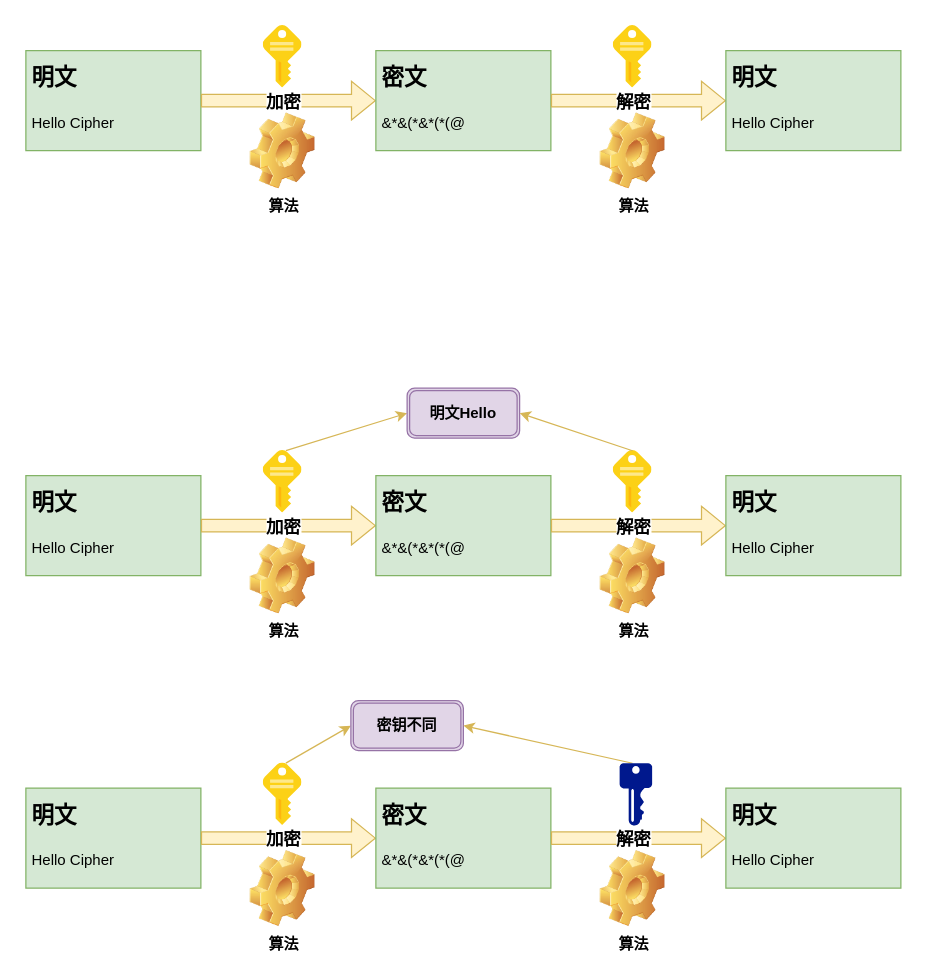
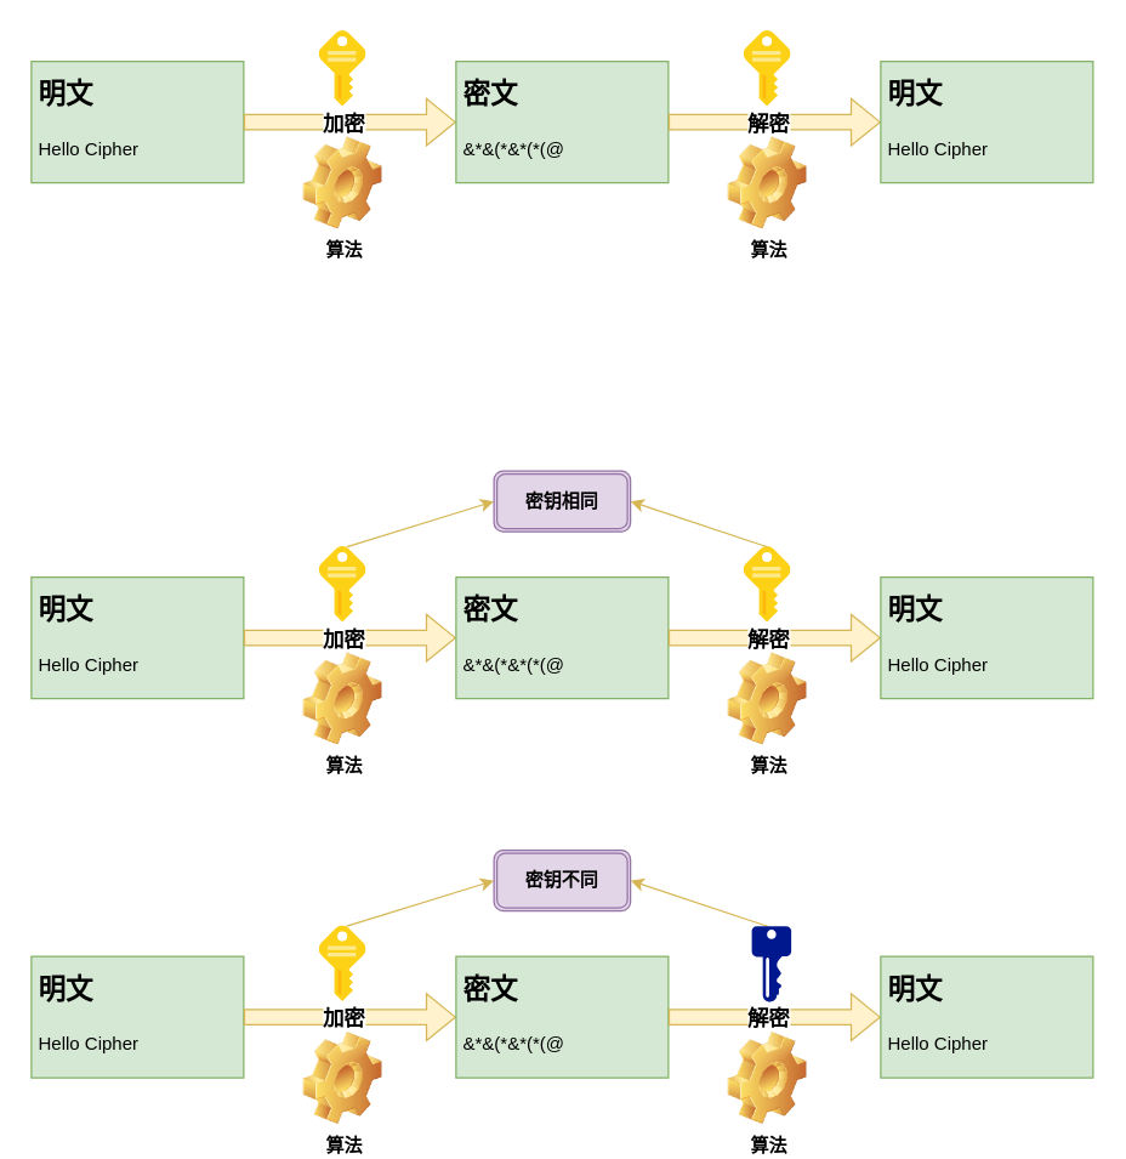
- <mxCell id="25" value="&lt;b&gt;明文Hello&lt;/b&gt;" style="shape=ext;double=1;rounded=1;whiteSpace=wrap;html=1;fillColor=#e1d5e7;strokeColor=#9673a6;" vertex="1" parent="1"><mxGeometry x="325" y="310" width="90" height="40" as="geometry" /></mxCell>
+ <mxCell id="25" value="&lt;b&gt;密钥相同&lt;/b&gt;" style="shape=ext;double=1;rounded=1;whiteSpace=wrap;html=1;fillColor=#e1d5e7;strokeColor=#9673a6;" vertex="1" parent="1"><mxGeometry x="325" y="310" width="90" height="40" as="geometry" /></mxCell>
- <mxCell id="38" value="&lt;b&gt;密钥不同&lt;/b&gt;" style="shape=ext;double=1;rounded=1;whiteSpace=wrap;html=1;fillColor=#e1d5e7;strokeColor=#9673a6;" vertex="1" parent="1"><mxGeometry x="280" y="560" width="90" height="40" as="geometry" /></mxCell>
+ <mxCell id="38" value="&lt;b&gt;密钥不同&lt;/b&gt;" style="shape=ext;double=1;rounded=1;whiteSpace=wrap;html=1;fillColor=#e1d5e7;strokeColor=#9673a6;" vertex="1" parent="1"><mxGeometry x="325" y="560" width="90" height="40" as="geometry" /></mxCell>
